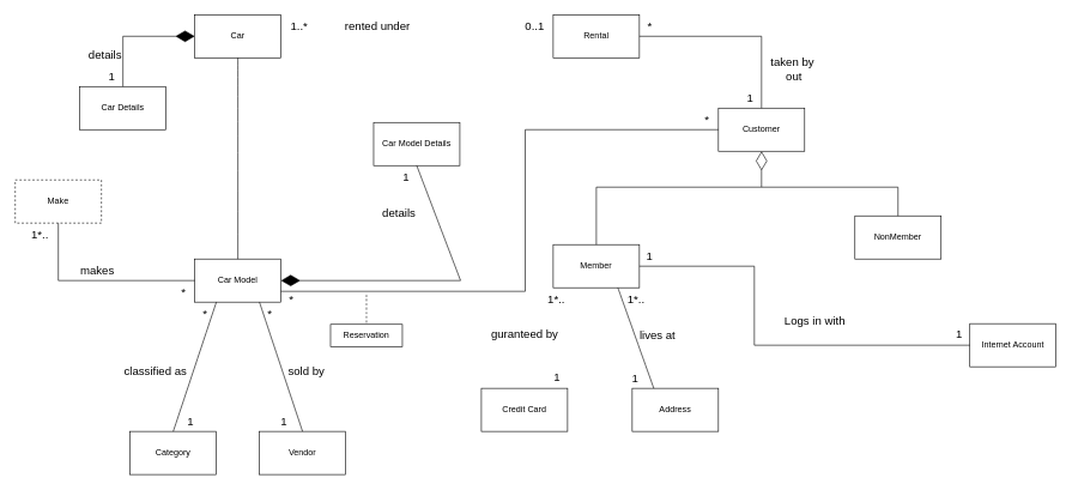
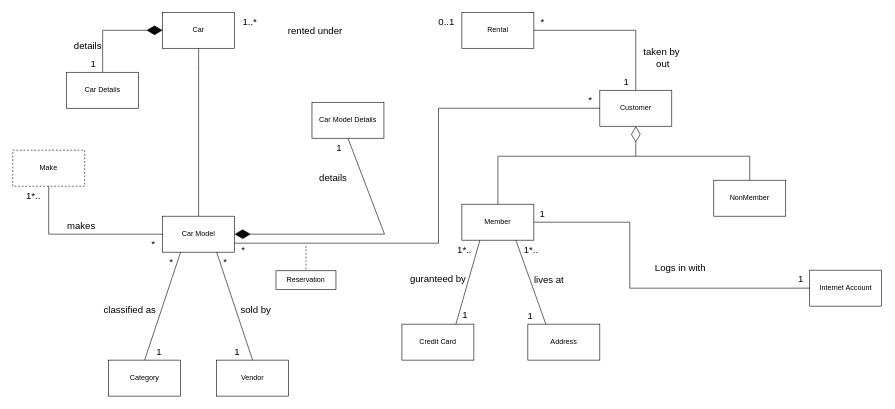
- <mxCell id="31" value="rented under" style="text;html=1;align=center;verticalAlign=middle;resizable=0;points=[];autosize=1;strokeColor=none;fillColor=none;fontSize=16;" parent="1" vertex="1"><mxGeometry x="469" y="20" width="110" height="30" as="geometry" /></mxCell>
+ <mxCell id="31" value="rented under" style="text;html=1;align=center;verticalAlign=middle;resizable=0;points=[];autosize=1;strokeColor=none;fillColor=none;fontSize=16;" parent="1" vertex="1"><mxGeometry x="469" y="35" width="110" height="30" as="geometry" /></mxCell>
+ <mxCell id="23" value="" style="endArrow=none;html=1;rounded=0;fontSize=12;startSize=8;endSize=8;curved=1;entryX=0.25;entryY=1;entryDx=0;entryDy=0;exitX=0.75;exitY=0;exitDx=0;exitDy=0;" parent="1" source="14" target="12" edge="1"><mxGeometry width="50" height="50" relative="1" as="geometry"><mxPoint x="799" y="530" as="sourcePoint" /><mxPoint x="1019" y="720" as="targetPoint" /></mxGeometry></mxCell>
